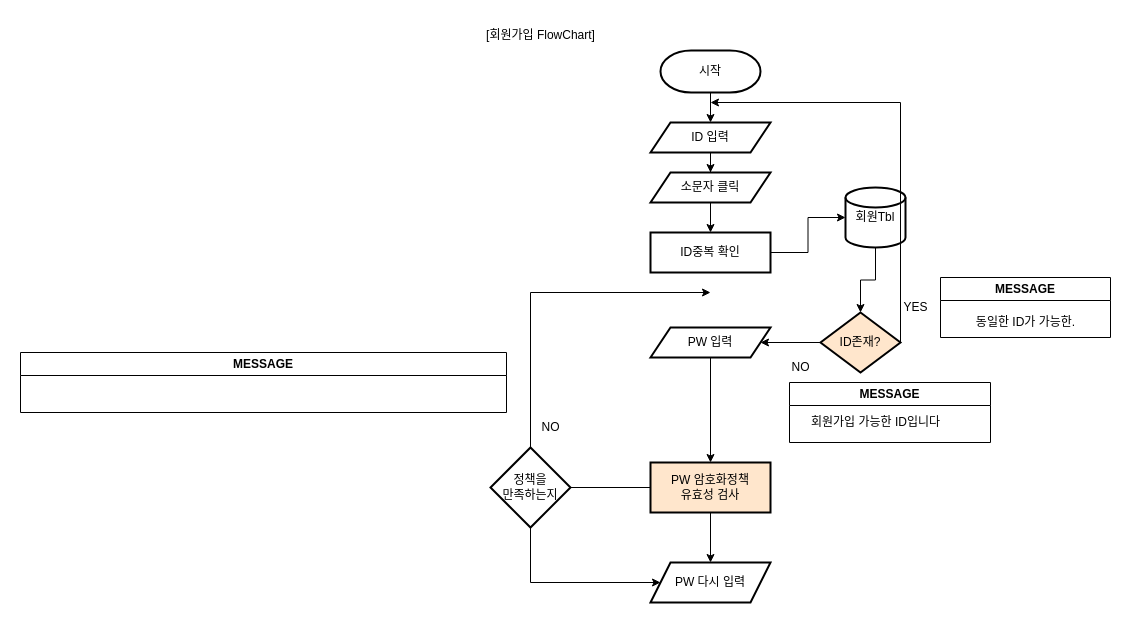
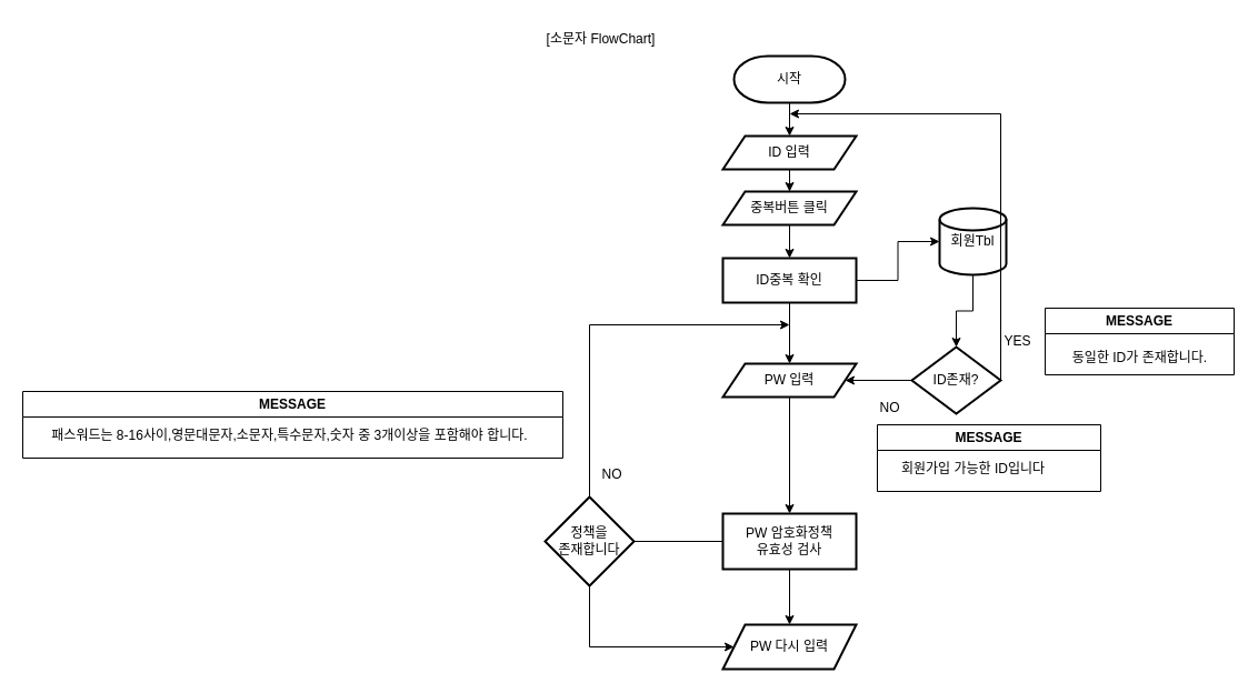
- <mxCell id="2" value="[회원가입 FlowChart]" style="text;html=1;align=center;verticalAlign=middle;resizable=0;points=[];autosize=1;strokeColor=none;fillColor=none;" vertex="1" parent="1"><mxGeometry x="470" y="20" width="140" height="30" as="geometry" /></mxCell>
+ <mxCell id="2" value="[소문자 FlowChart]" style="text;html=1;align=center;verticalAlign=middle;resizable=0;points=[];autosize=1;strokeColor=none;fillColor=none;" vertex="1" parent="1"><mxGeometry x="470" y="20" width="140" height="30" as="geometry" /></mxCell>
- <mxCell id="8" value="소문자 클릭" style="shape=parallelogram;perimeter=parallelogramPerimeter;whiteSpace=wrap;html=1;fixedSize=1;strokeWidth=2;" vertex="1" parent="1"><mxGeometry x="650" y="172" width="120" height="30" as="geometry" /></mxCell>
+ <mxCell id="8" value="중복버튼 클릭" style="shape=parallelogram;perimeter=parallelogramPerimeter;whiteSpace=wrap;html=1;fixedSize=1;strokeWidth=2;" vertex="1" parent="1"><mxGeometry x="650" y="172" width="120" height="30" as="geometry" /></mxCell>
+ <mxCell id="10" value="" style="edgeStyle=orthogonalEdgeStyle;rounded=0;orthogonalLoop=1;jettySize=auto;html=1;" edge="1" parent="1" source="11" target="22"><mxGeometry relative="1" as="geometry" /></mxCell>
- <mxCell id="20" value="동일한 ID가 가능한." style="text;html=1;align=center;verticalAlign=middle;resizable=0;points=[];autosize=1;strokeColor=none;fillColor=none;" vertex="1" parent="19"><mxGeometry x="10" y="30" width="150" height="30" as="geometry" /></mxCell>
+ <mxCell id="20" value="동일한 ID가 존재합니다." style="text;html=1;align=center;verticalAlign=middle;resizable=0;points=[];autosize=1;strokeColor=none;fillColor=none;" vertex="1" parent="19"><mxGeometry x="10" y="30" width="150" height="30" as="geometry" /></mxCell>
- <mxCell id="15" value="ID존재?" style="rhombus;whiteSpace=wrap;html=1;strokeWidth=2;fillColor=#ffe6cc;" vertex="1" parent="1"><mxGeometry x="820" y="312" width="80" height="60" as="geometry" /></mxCell>
+ <mxCell id="15" value="ID존재?" style="rhombus;whiteSpace=wrap;html=1;strokeWidth=2;" vertex="1" parent="1"><mxGeometry x="820" y="312" width="80" height="60" as="geometry" /></mxCell>
+ <mxCell id="34" value="패스워드는 8-16사이,영문대문자,소문자,특수문자,숫자 중 3개이상을 포함해야 합니다." style="text;html=1;align=center;verticalAlign=middle;resizable=0;points=[];autosize=1;strokeColor=none;fillColor=none;" vertex="1" parent="33"><mxGeometry y="25" width="480" height="30" as="geometry" /></mxCell>
- <mxCell id="28" value="정책을&lt;br&gt;만족하는지" style="rhombus;whiteSpace=wrap;html=1;strokeWidth=2;" vertex="1" parent="1"><mxGeometry x="490" y="447" width="80" height="80" as="geometry" /></mxCell>
+ <mxCell id="28" value="정책을&lt;br&gt;존재합니다" style="rhombus;whiteSpace=wrap;html=1;strokeWidth=2;" vertex="1" parent="1"><mxGeometry x="490" y="447" width="80" height="80" as="geometry" /></mxCell>
- <mxCell id="27" value="PW 암호화정책 &lt;br&gt;유효성 검사" style="whiteSpace=wrap;html=1;strokeWidth=2;fillColor=#ffe6cc;" vertex="1" parent="1"><mxGeometry x="650" y="462" width="120" height="50" as="geometry" /></mxCell>
+ <mxCell id="27" value="PW 암호화정책 &lt;br&gt;유효성 검사" style="whiteSpace=wrap;html=1;strokeWidth=2;" vertex="1" parent="1"><mxGeometry x="650" y="462" width="120" height="50" as="geometry" /></mxCell>
